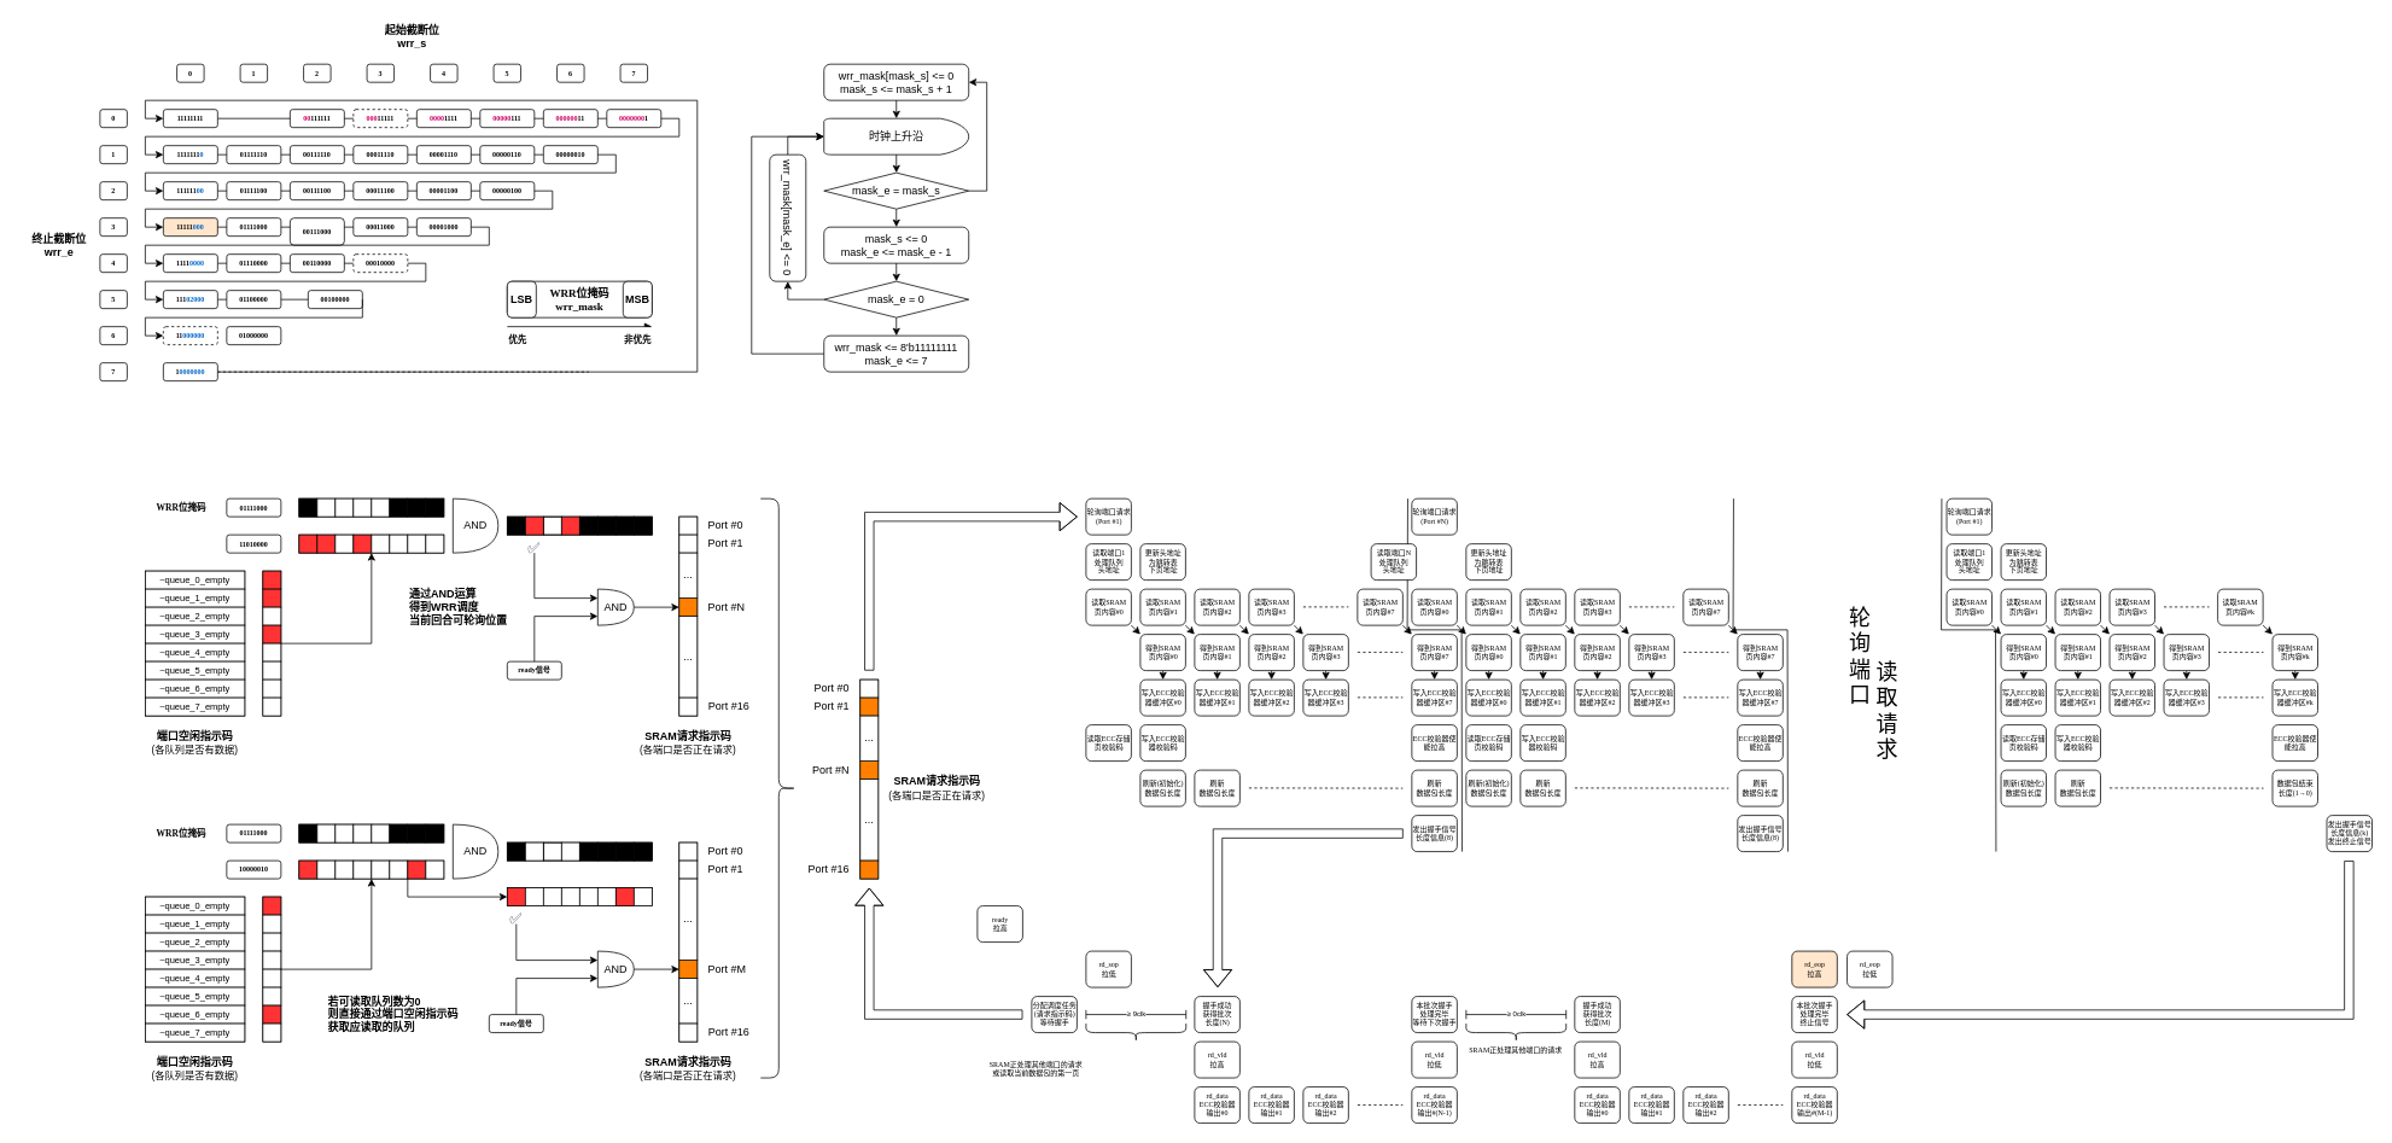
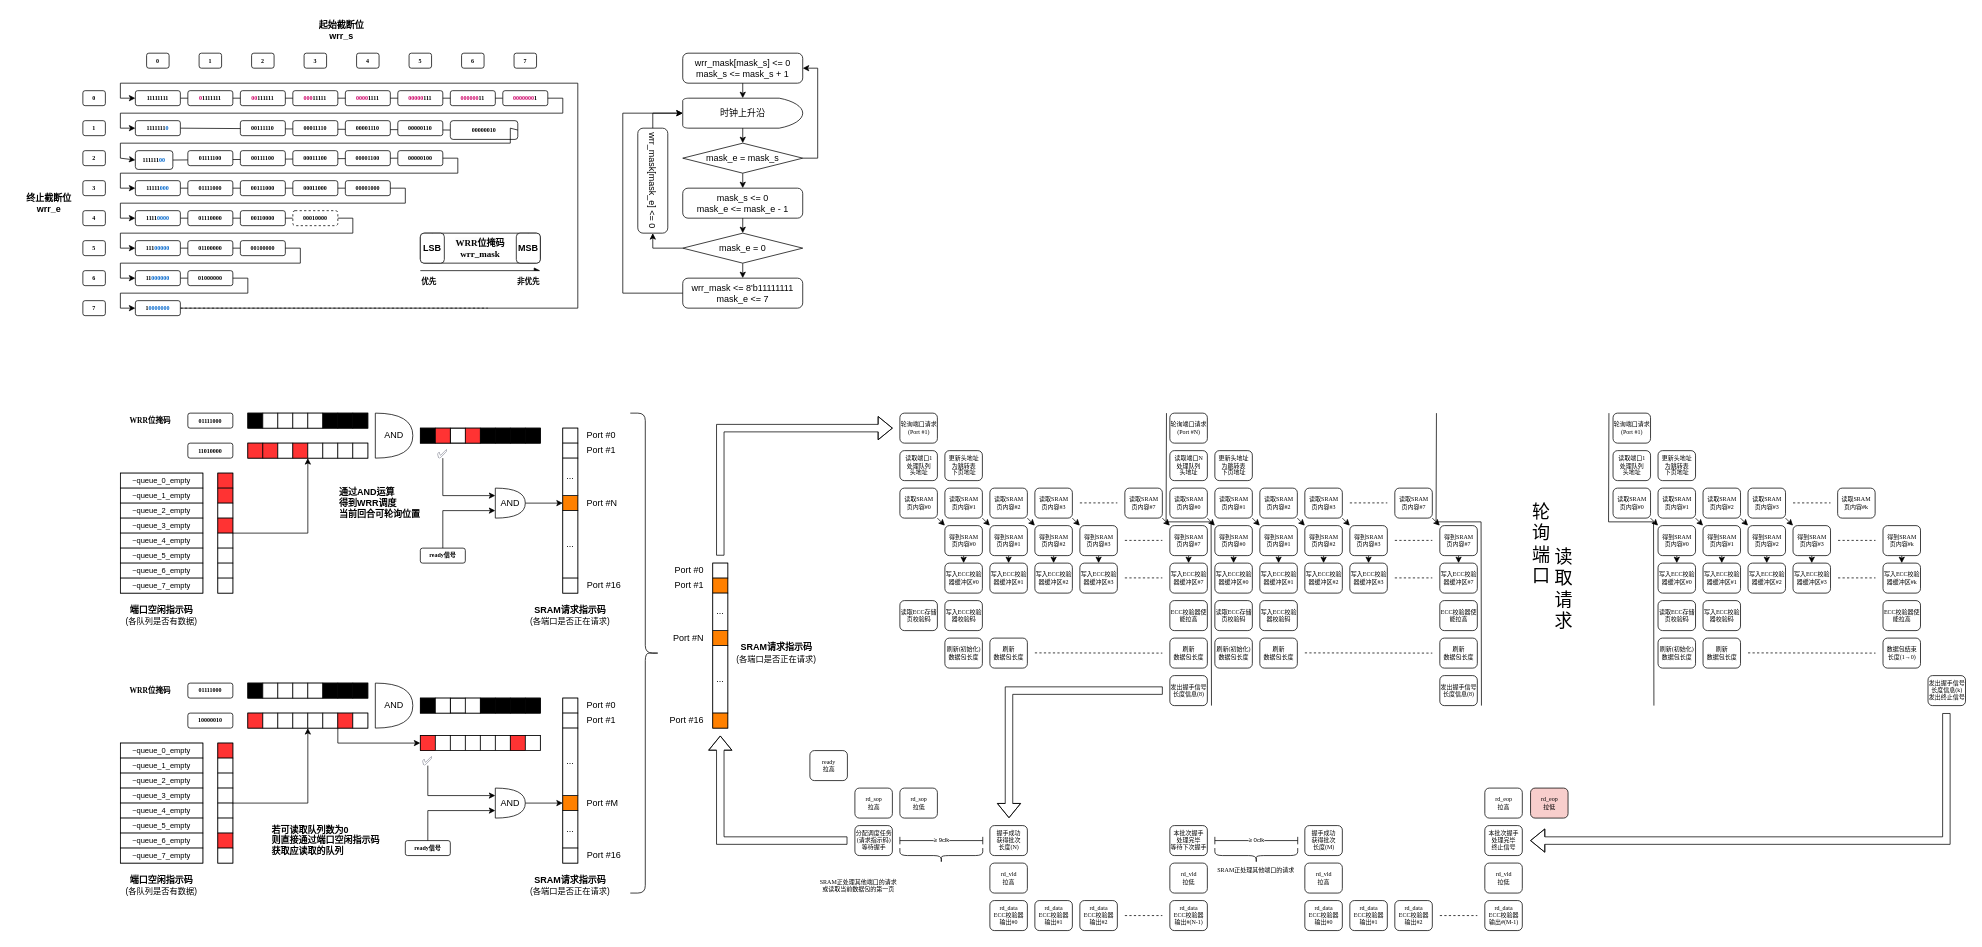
+ <mxCell id="12" value="&lt;font color=&quot;#cc0066&quot;&gt;0&lt;/font&gt;1111111" style="rounded=1;whiteSpace=wrap;html=1;shadow=0;labelBackgroundColor=none;strokeWidth=1;fontFamily=Verdana;fontSize=8;align=center;fontStyle=1" parent="1" vertex="1"><mxGeometry x="250" y="120" width="60" height="20" as="geometry" /></mxCell>
- <mxCell id="14" value="&lt;font color=&quot;#cc0066&quot;&gt;000&lt;/font&gt;11111" style="rounded=1;whiteSpace=wrap;html=1;shadow=0;labelBackgroundColor=none;strokeWidth=1;fontFamily=Verdana;fontSize=8;align=center;fontStyle=1;dashed=1;" parent="1" vertex="1"><mxGeometry x="390" y="120" width="60" height="20" as="geometry" /></mxCell>
+ <mxCell id="14" value="&lt;font color=&quot;#cc0066&quot;&gt;000&lt;/font&gt;11111" style="rounded=1;whiteSpace=wrap;html=1;shadow=0;labelBackgroundColor=none;strokeWidth=1;fontFamily=Verdana;fontSize=8;align=center;fontStyle=1" parent="1" vertex="1"><mxGeometry x="390" y="120" width="60" height="20" as="geometry" /></mxCell>
- <mxCell id="20" value="01111110" style="rounded=1;whiteSpace=wrap;html=1;shadow=0;labelBackgroundColor=none;strokeWidth=1;fontFamily=Verdana;fontSize=8;align=center;fontStyle=1" parent="1" vertex="1"><mxGeometry x="250" y="160" width="60" height="20" as="geometry" /></mxCell>
- <mxCell id="25" value="00000010" style="rounded=1;whiteSpace=wrap;html=1;shadow=0;labelBackgroundColor=none;strokeWidth=1;fontFamily=Verdana;fontSize=8;align=center;fontStyle=1" parent="1" vertex="1"><mxGeometry x="600" y="160" width="60" height="20" as="geometry" /></mxCell>
+ <mxCell id="25" value="00000010" style="rounded=1;whiteSpace=wrap;html=1;shadow=0;labelBackgroundColor=none;strokeWidth=1;fontFamily=Verdana;fontSize=8;align=center;fontStyle=1" parent="1" vertex="1"><mxGeometry x="600" y="160" width="90" height="25" as="geometry" /></mxCell>
- <mxCell id="31" value="111111&lt;font color=&quot;#0066cc&quot;&gt;00&lt;/font&gt;" style="rounded=1;whiteSpace=wrap;html=1;shadow=0;labelBackgroundColor=none;strokeWidth=1;fontFamily=Verdana;fontSize=8;align=center;fontStyle=1" parent="1" vertex="1"><mxGeometry x="180" y="200" width="60" height="20" as="geometry" /></mxCell>
+ <mxCell id="31" value="111111&lt;font color=&quot;#0066cc&quot;&gt;00&lt;/font&gt;" style="rounded=1;whiteSpace=wrap;html=1;shadow=0;labelBackgroundColor=none;strokeWidth=1;fontFamily=Verdana;fontSize=8;align=center;fontStyle=1" parent="1" vertex="1"><mxGeometry x="180" y="200" width="50" height="25" as="geometry" /></mxCell>
- <mxCell id="36" value="11111&lt;font color=&quot;#0066cc&quot;&gt;000&lt;/font&gt;" style="rounded=1;whiteSpace=wrap;html=1;shadow=0;labelBackgroundColor=none;strokeWidth=1;fontFamily=Verdana;fontSize=8;align=center;fontStyle=1;fillColor=#ffe6cc;" parent="1" vertex="1"><mxGeometry x="180" y="240" width="60" height="20" as="geometry" /></mxCell>
+ <mxCell id="36" value="11111&lt;font color=&quot;#0066cc&quot;&gt;000&lt;/font&gt;" style="rounded=1;whiteSpace=wrap;html=1;shadow=0;labelBackgroundColor=none;strokeWidth=1;fontFamily=Verdana;fontSize=8;align=center;fontStyle=1" parent="1" vertex="1"><mxGeometry x="180" y="240" width="60" height="20" as="geometry" /></mxCell>
- <mxCell id="33" value="00111000" style="rounded=1;whiteSpace=wrap;html=1;shadow=0;labelBackgroundColor=none;strokeWidth=1;fontFamily=Verdana;fontSize=8;align=center;fontStyle=1" parent="1" vertex="1"><mxGeometry x="320" y="240" width="60" height="30" as="geometry" /></mxCell>
+ <mxCell id="33" value="00111000" style="rounded=1;whiteSpace=wrap;html=1;shadow=0;labelBackgroundColor=none;strokeWidth=1;fontFamily=Verdana;fontSize=8;align=center;fontStyle=1" parent="1" vertex="1"><mxGeometry x="320" y="240" width="60" height="20" as="geometry" /></mxCell>
- <mxCell id="43" value="111&lt;font color=&quot;#0066cc&quot;&gt;02000&lt;/font&gt;" style="rounded=1;whiteSpace=wrap;html=1;shadow=0;labelBackgroundColor=none;strokeWidth=1;fontFamily=Verdana;fontSize=8;align=center;fontStyle=1" parent="1" vertex="1"><mxGeometry x="180" y="320" width="60" height="20" as="geometry" /></mxCell>
+ <mxCell id="43" value="111&lt;font color=&quot;#0066cc&quot;&gt;00000&lt;/font&gt;" style="rounded=1;whiteSpace=wrap;html=1;shadow=0;labelBackgroundColor=none;strokeWidth=1;fontFamily=Verdana;fontSize=8;align=center;fontStyle=1" parent="1" vertex="1"><mxGeometry x="180" y="320" width="60" height="20" as="geometry" /></mxCell>
- <mxCell id="42" value="00100000" style="rounded=1;whiteSpace=wrap;html=1;shadow=0;labelBackgroundColor=none;strokeWidth=1;fontFamily=Verdana;fontSize=8;align=center;fontStyle=1" parent="1" vertex="1"><mxGeometry x="340" y="320" width="60" height="20" as="geometry" /></mxCell>
+ <mxCell id="42" value="00100000" style="rounded=1;whiteSpace=wrap;html=1;shadow=0;labelBackgroundColor=none;strokeWidth=1;fontFamily=Verdana;fontSize=8;align=center;fontStyle=1" parent="1" vertex="1"><mxGeometry x="320" y="320" width="60" height="20" as="geometry" /></mxCell>
- <mxCell id="45" value="11&lt;font color=&quot;#0066cc&quot;&gt;000000&lt;/font&gt;" style="rounded=1;whiteSpace=wrap;html=1;shadow=0;labelBackgroundColor=none;strokeWidth=1;fontFamily=Verdana;fontSize=8;align=center;fontStyle=1;dashed=1;" parent="1" vertex="1"><mxGeometry x="180" y="360" width="60" height="20" as="geometry" /></mxCell>
+ <mxCell id="45" value="11&lt;font color=&quot;#0066cc&quot;&gt;000000&lt;/font&gt;" style="rounded=1;whiteSpace=wrap;html=1;shadow=0;labelBackgroundColor=none;strokeWidth=1;fontFamily=Verdana;fontSize=8;align=center;fontStyle=1" parent="1" vertex="1"><mxGeometry x="180" y="360" width="60" height="20" as="geometry" /></mxCell>
+ <mxCell id="3" value="" style="endArrow=none;html=1;rounded=0;entryX=0;entryY=0.5;entryDx=0;entryDy=0;exitX=1;exitY=0.5;exitDx=0;exitDy=0;fontStyle=1" parent="1" source="45" target="44" edge="1"><mxGeometry width="50" height="50" relative="1" as="geometry"><mxPoint x="0" y="320" as="sourcePoint" /><mxPoint x="320" y="370" as="targetPoint" /></mxGeometry></mxCell>
+ <mxCell id="50" value="" style="endArrow=classic;html=1;rounded=0;entryX=0;entryY=0.5;entryDx=0;entryDy=0;exitX=1;exitY=0.5;exitDx=0;exitDy=0;fontStyle=1" parent="1" source="44" target="87" edge="1"><mxGeometry width="50" height="50" relative="1" as="geometry"><mxPoint x="800" y="370" as="sourcePoint" /><mxPoint x="470" y="220" as="targetPoint" /><Array as="points"><mxPoint x="330" y="370" /><mxPoint x="330" y="390" /><mxPoint x="160" y="390" /><mxPoint x="160" y="410" /></Array></mxGeometry></mxCell>
- <mxCell id="423" value="读取端口N&lt;br&gt;处理队列&lt;br&gt;头地址" style="rounded=1;whiteSpace=wrap;html=1;shadow=0;labelBackgroundColor=none;strokeWidth=1;fontFamily=Verdana;fontSize=8;align=center;" parent="1" vertex="1"><mxGeometry x="1514.5" y="600" width="50" height="40" as="geometry" /></mxCell>
+ <mxCell id="423" value="读取端口N&lt;br&gt;处理队列&lt;br&gt;头地址" style="rounded=1;whiteSpace=wrap;html=1;shadow=0;labelBackgroundColor=none;strokeWidth=1;fontFamily=Verdana;fontSize=8;align=center;" parent="1" vertex="1"><mxGeometry x="1559.5" y="600" width="50" height="40" as="geometry" /></mxCell>
- <mxCell id="419" value="" style="endArrow=classic;html=1;rounded=0;exitX=1;exitY=1;exitDx=0;exitDy=0;entryX=0;entryY=0;entryDx=0;entryDy=0;" parent="1" source="418" target="382" edge="1"><mxGeometry width="50" height="50" relative="1" as="geometry"><mxPoint x="2391" y="700" as="sourcePoint" /><mxPoint x="2401" y="710" as="targetPoint" /></mxGeometry></mxCell>
+ <mxCell id="272" value="rd_sop&lt;div&gt;拉高&lt;/div&gt;" style="rounded=1;whiteSpace=wrap;html=1;shadow=0;labelBackgroundColor=none;strokeWidth=1;fontFamily=Verdana;fontSize=8;align=center;" parent="1" vertex="1"><mxGeometry x="1139.5" y="1050" width="50" height="40" as="geometry" /></mxCell>
- <mxCell id="292" value="rd_eop&lt;div&gt;拉高&lt;/div&gt;" style="rounded=1;whiteSpace=wrap;html=1;shadow=0;labelBackgroundColor=none;strokeWidth=1;fontFamily=Verdana;fontSize=8;align=center;fillColor=#ffe6cc;" parent="1" vertex="1"><mxGeometry x="1979.5" y="1050" width="50" height="40" as="geometry" /></mxCell>
+ <mxCell id="292" value="rd_eop&lt;div&gt;拉高&lt;/div&gt;" style="rounded=1;whiteSpace=wrap;html=1;shadow=0;labelBackgroundColor=none;strokeWidth=1;fontFamily=Verdana;fontSize=8;align=center;" parent="1" vertex="1"><mxGeometry x="1979.5" y="1050" width="50" height="40" as="geometry" /></mxCell>
- <mxCell id="422" value="rd_eop&lt;div&gt;拉低&lt;/div&gt;" style="rounded=1;whiteSpace=wrap;html=1;shadow=0;labelBackgroundColor=none;strokeWidth=1;fontFamily=Verdana;fontSize=8;align=center;" parent="1" vertex="1"><mxGeometry x="2040.5" y="1050" width="50" height="40" as="geometry" /></mxCell>
+ <mxCell id="422" value="rd_eop&lt;div&gt;拉低&lt;/div&gt;" style="rounded=1;whiteSpace=wrap;html=1;shadow=0;labelBackgroundColor=none;strokeWidth=1;fontFamily=Verdana;fontSize=8;align=center;fillColor=#f8cecc;" parent="1" vertex="1"><mxGeometry x="2040.5" y="1050" width="50" height="40" as="geometry" /></mxCell>
